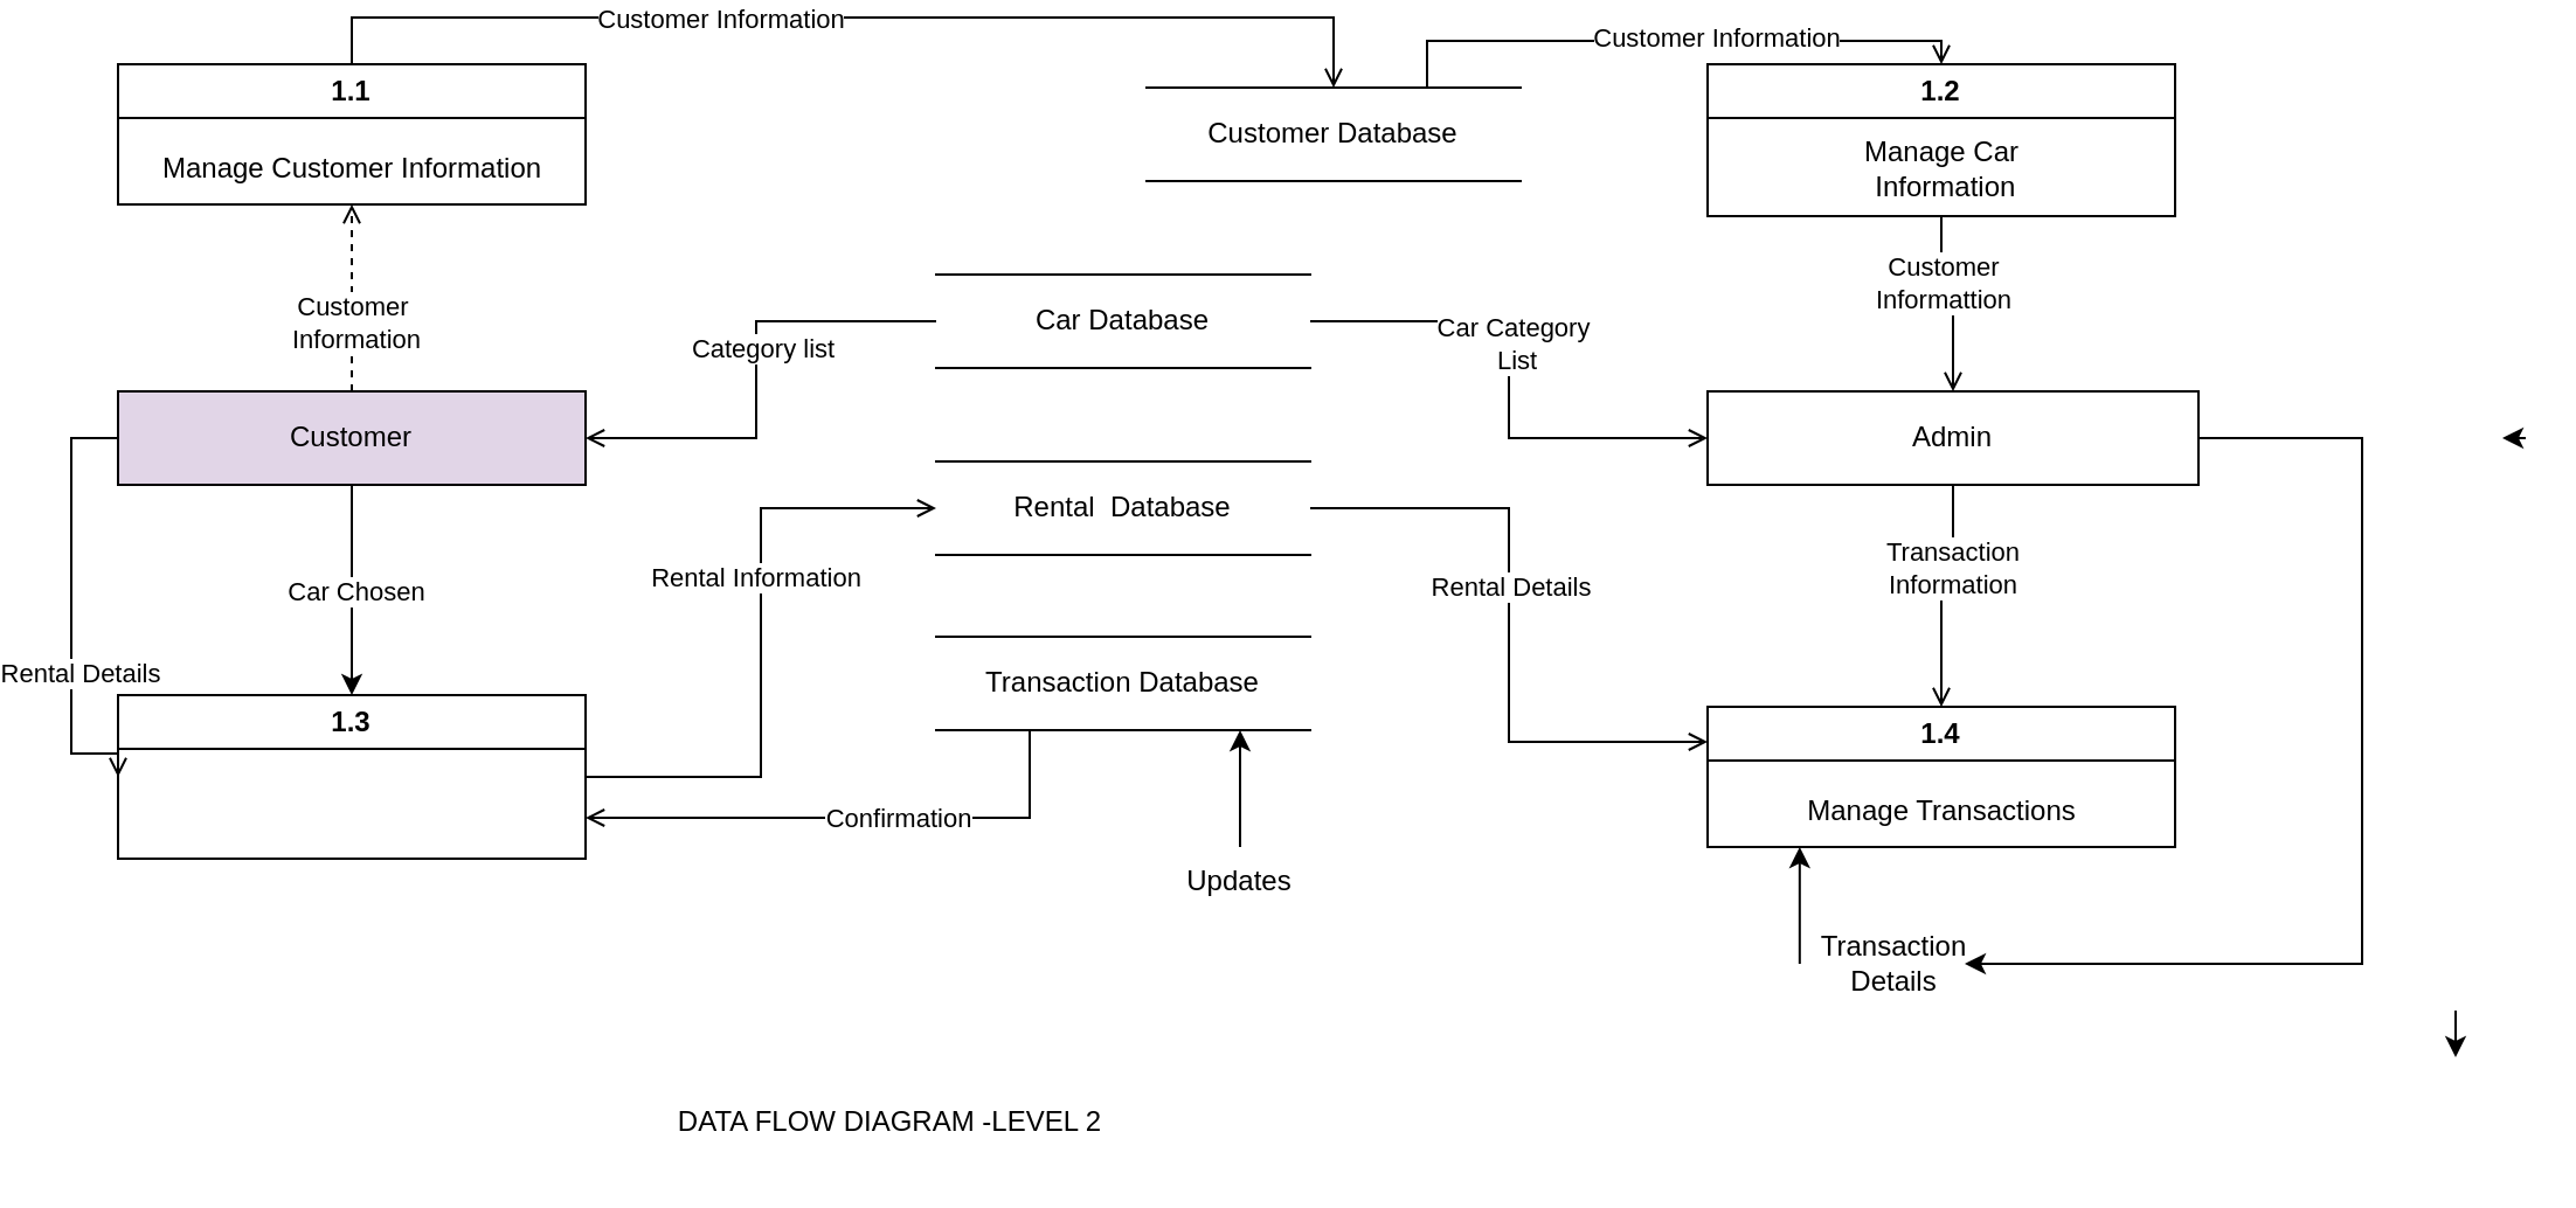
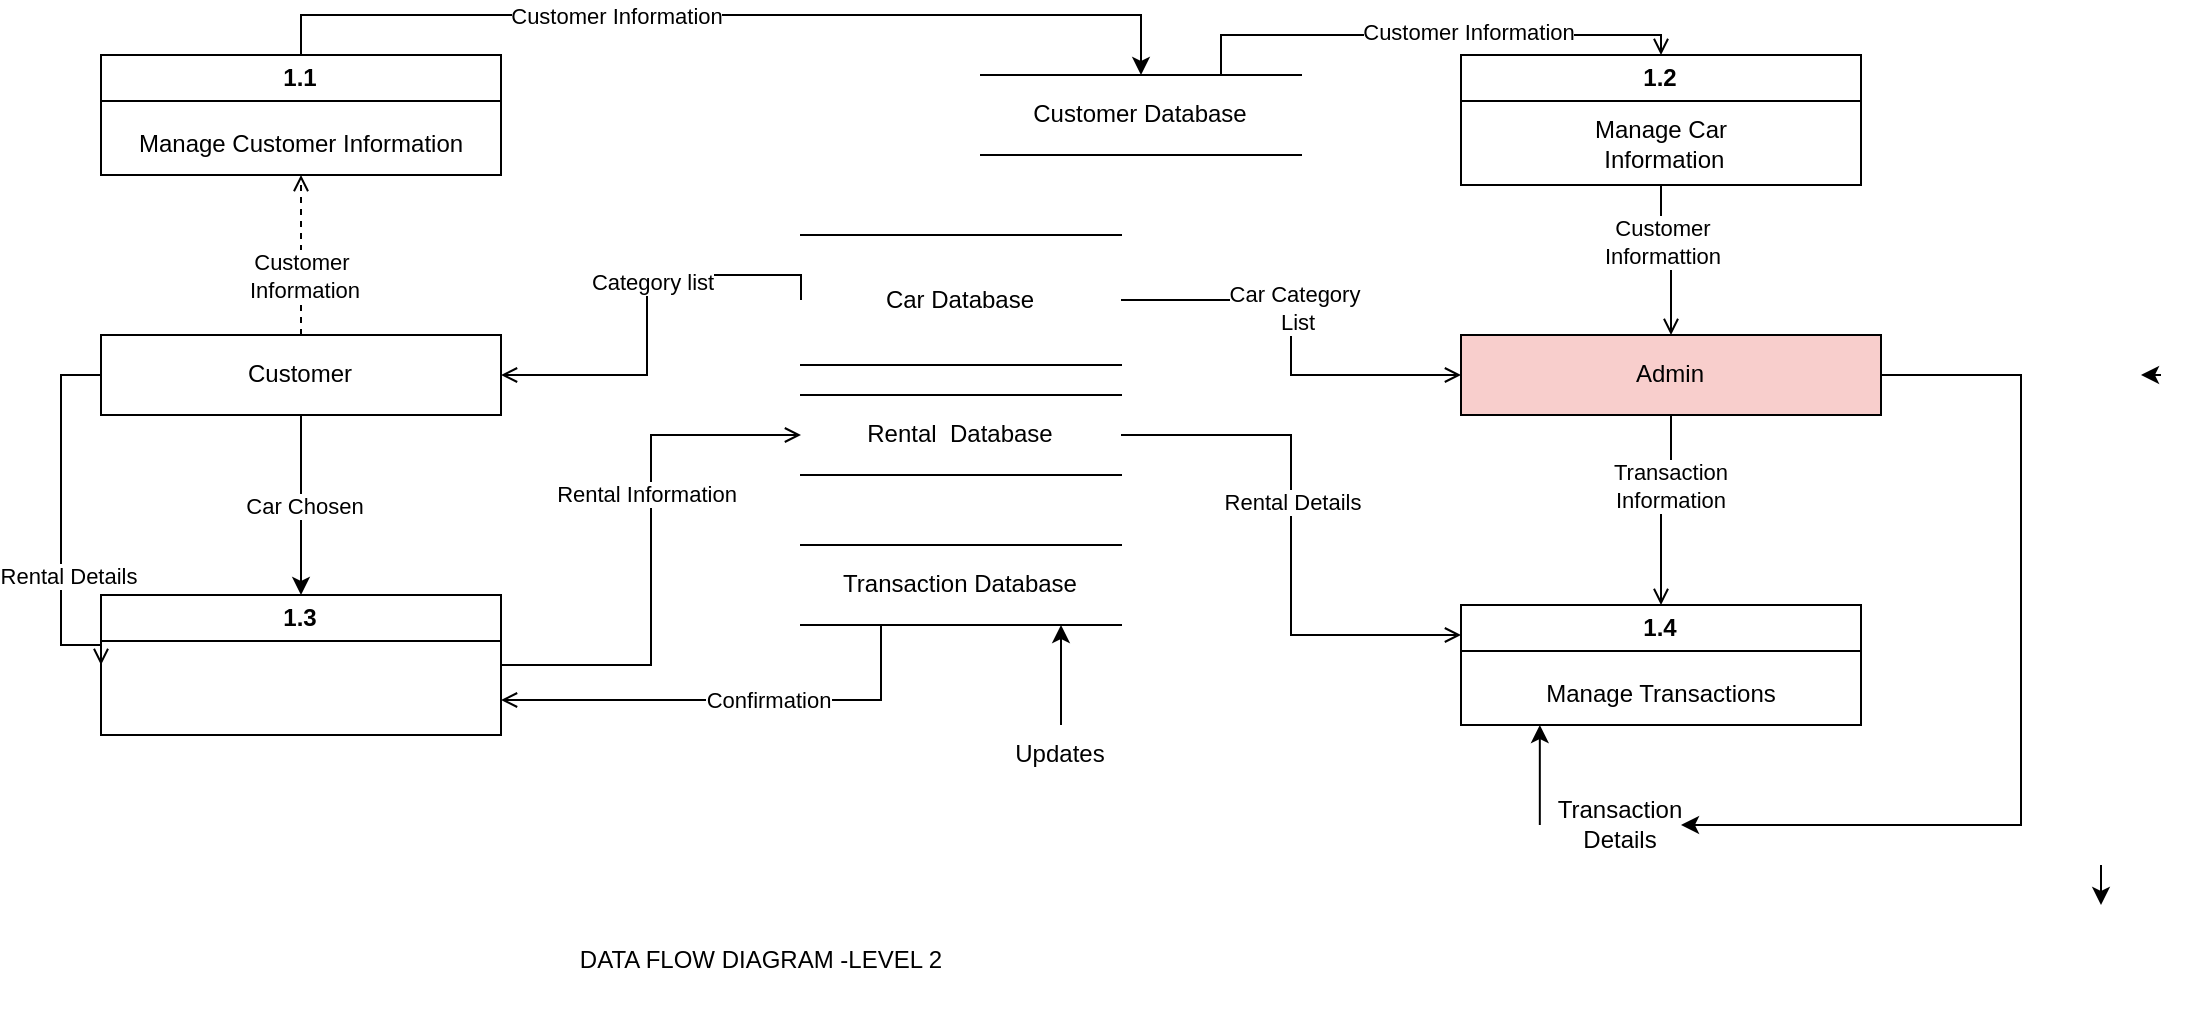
- <mxCell id="2" style="edgeStyle=orthogonalEdgeStyle;rounded=0;orthogonalLoop=1;jettySize=auto;html=1;entryX=0.5;entryY=0;entryDx=0;entryDy=0;exitX=0.5;exitY=0;exitDx=0;exitDy=0;endArrow=open;" parent="1" source="4" target="10" edge="1"><mxGeometry relative="1" as="geometry" /></mxCell>
+ <mxCell id="2" style="edgeStyle=orthogonalEdgeStyle;rounded=0;orthogonalLoop=1;jettySize=auto;html=1;entryX=0.5;entryY=0;entryDx=0;entryDy=0;exitX=0.5;exitY=0;exitDx=0;exitDy=0;" parent="1" source="4" target="10" edge="1"><mxGeometry relative="1" as="geometry" /></mxCell>
- <mxCell id="22" value="Car Database" style="shape=partialRectangle;whiteSpace=wrap;html=1;left=0;right=0;fillColor=none;" parent="1" vertex="1"><mxGeometry x="390" y="110" width="160" height="40" as="geometry" /></mxCell>
+ <mxCell id="22" value="Car Database" style="shape=partialRectangle;whiteSpace=wrap;html=1;left=0;right=0;fillColor=none;" parent="1" vertex="1"><mxGeometry x="390" y="110" width="160" height="65" as="geometry" /></mxCell>
- <mxCell id="16" value="Customer" style="rounded=0;whiteSpace=wrap;html=1;fillColor=#e1d5e7;" parent="1" vertex="1"><mxGeometry y="160" width="200" height="40" as="geometry" x="40" /></mxCell>
+ <mxCell id="16" value="Customer" style="rounded=0;whiteSpace=wrap;html=1;" parent="1" vertex="1"><mxGeometry y="160" width="200" height="40" as="geometry" x="40" /></mxCell>
- <mxCell id="32" value="Admin" style="rounded=0;whiteSpace=wrap;html=1;" parent="1" vertex="1"><mxGeometry x="720" y="160" width="210" height="40" as="geometry" /></mxCell>
+ <mxCell id="32" value="Admin" style="rounded=0;whiteSpace=wrap;html=1;fillColor=#f8cecc;" parent="1" vertex="1"><mxGeometry x="720" y="160" width="210" height="40" as="geometry" /></mxCell>
